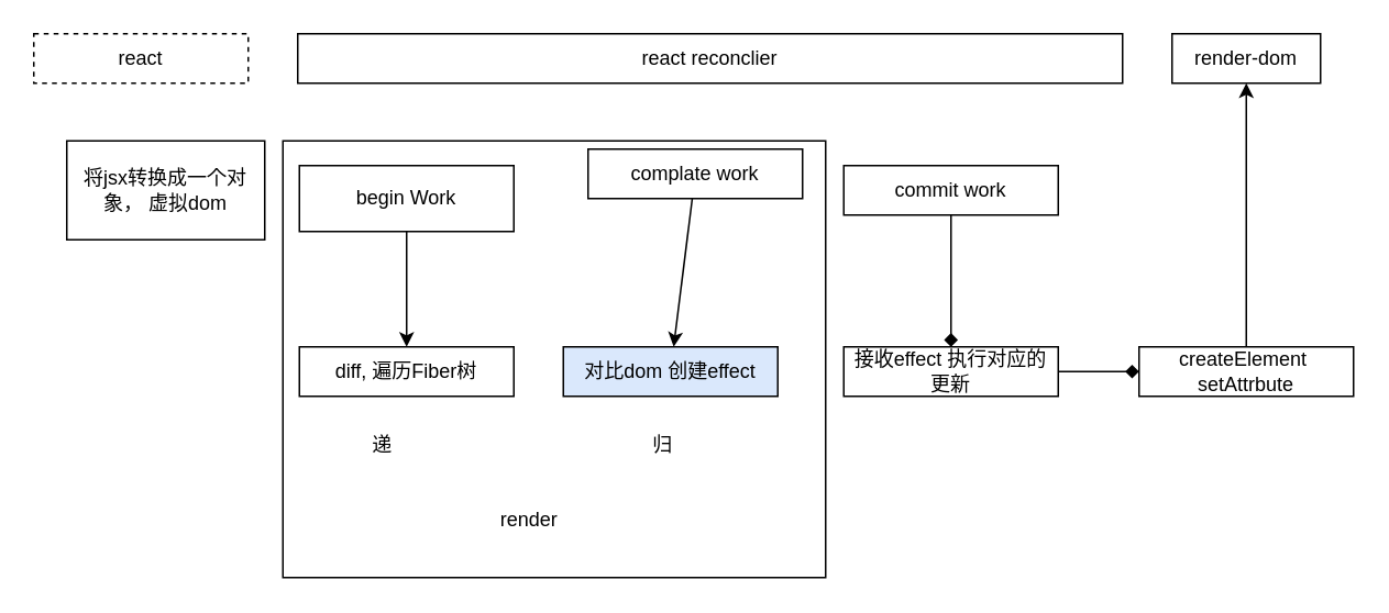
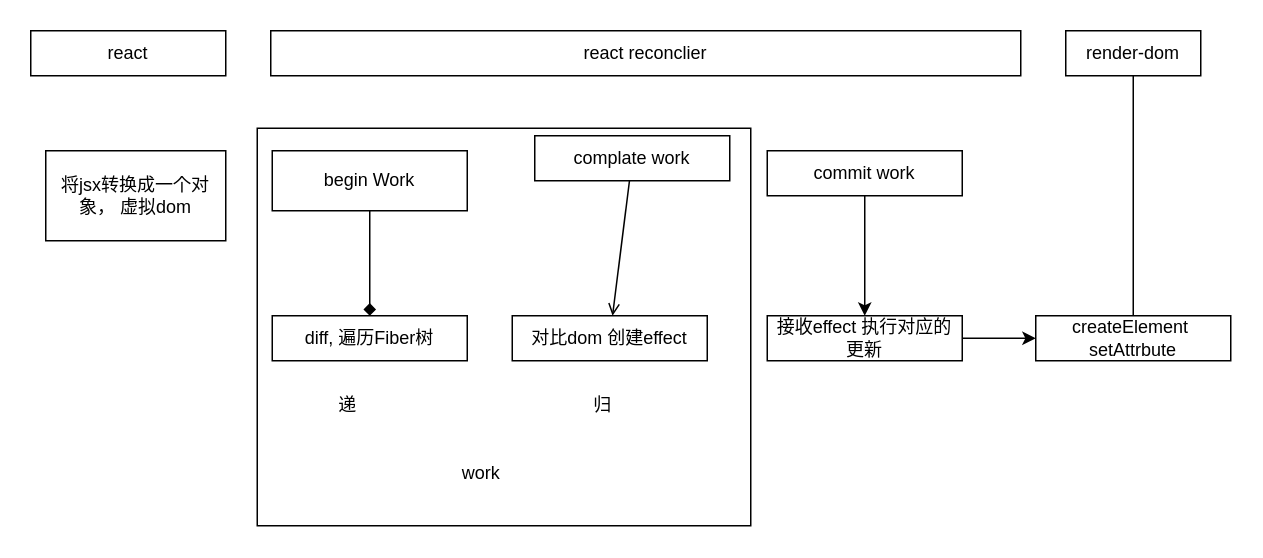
- <mxCell id="2" value="react" style="whiteSpace=wrap;html=1;dashed=1;" vertex="1" parent="1"><mxGeometry x="20" y="20" width="130" height="30" as="geometry" /></mxCell>
+ <mxCell id="2" value="react" style="whiteSpace=wrap;html=1;" vertex="1" parent="1"><mxGeometry x="20" y="20" width="130" height="30" as="geometry" /></mxCell>
- <mxCell id="16" style="edgeStyle=none;html=1;exitX=0.5;exitY=0;exitDx=0;exitDy=0;entryX=0.5;entryY=1;entryDx=0;entryDy=0;" edge="1" parent="1" source="17" target="4"><mxGeometry relative="1" as="geometry" /></mxCell>
+ <mxCell id="16" style="edgeStyle=none;html=1;exitX=0.5;exitY=0;exitDx=0;exitDy=0;entryX=0.5;entryY=1;entryDx=0;entryDy=0;endArrow=none;" edge="1" parent="1" source="17" target="4"><mxGeometry relative="1" as="geometry" /></mxCell>
- <mxCell id="5" value="将jsx转换成一个对象， 虚拟dom" style="whiteSpace=wrap;html=1;" vertex="1" parent="1"><mxGeometry x="40" y="85" width="120" height="60" as="geometry" /></mxCell>
+ <mxCell id="5" value="将jsx转换成一个对象， 虚拟dom" style="whiteSpace=wrap;html=1;" vertex="1" parent="1"><mxGeometry x="30" y="100" width="120" height="60" as="geometry" /></mxCell>
- <mxCell id="12" value="" style="edgeStyle=none;html=1;endArrow=diamond;" edge="1" parent="1" source="13" target="15"><mxGeometry relative="1" as="geometry" /></mxCell>
+ <mxCell id="12" value="" style="edgeStyle=none;html=1;" edge="1" parent="1" source="13" target="15"><mxGeometry relative="1" as="geometry" /></mxCell>
- <mxCell id="6" value="" style="edgeStyle=none;html=1;" edge="1" parent="1" source="7" target="8"><mxGeometry relative="1" as="geometry" /></mxCell>
+ <mxCell id="6" value="" style="edgeStyle=none;html=1;endArrow=diamond;" edge="1" parent="1" source="7" target="8"><mxGeometry relative="1" as="geometry" /></mxCell>
- <mxCell id="9" value="" style="edgeStyle=none;html=1;" edge="1" parent="1" source="10" target="11"><mxGeometry relative="1" as="geometry" /></mxCell>
+ <mxCell id="9" value="" style="edgeStyle=none;html=1;endArrow=open;" edge="1" parent="1" source="10" target="11"><mxGeometry relative="1" as="geometry" /></mxCell>
- <mxCell id="11" value="对比dom 创建effect" style="whiteSpace=wrap;html=1;fillColor=#dae8fc;" vertex="1" parent="1"><mxGeometry x="341" y="210" width="130" height="30" as="geometry" /></mxCell>
+ <mxCell id="11" value="对比dom 创建effect" style="whiteSpace=wrap;html=1;" vertex="1" parent="1"><mxGeometry x="341" y="210" width="130" height="30" as="geometry" /></mxCell>
- <mxCell id="14" value="" style="edgeStyle=none;html=1;endArrow=diamond;" edge="1" parent="1" source="15" target="17"><mxGeometry relative="1" as="geometry" /></mxCell>
+ <mxCell id="14" value="" style="edgeStyle=none;html=1;" edge="1" parent="1" source="15" target="17"><mxGeometry relative="1" as="geometry" /></mxCell>
- <mxCell id="21" value="render" style="text;html=1;align=center;verticalAlign=middle;resizable=0;points=[];autosize=1;strokeColor=none;fillColor=none;" vertex="1" parent="1"><mxGeometry x="290" y="300" width="60" height="30" as="geometry" /></mxCell>
+ <mxCell id="21" value="work" style="text;html=1;align=center;verticalAlign=middle;resizable=0;points=[];autosize=1;strokeColor=none;fillColor=none;" vertex="1" parent="1"><mxGeometry x="290" y="300" width="60" height="30" as="geometry" /></mxCell>
